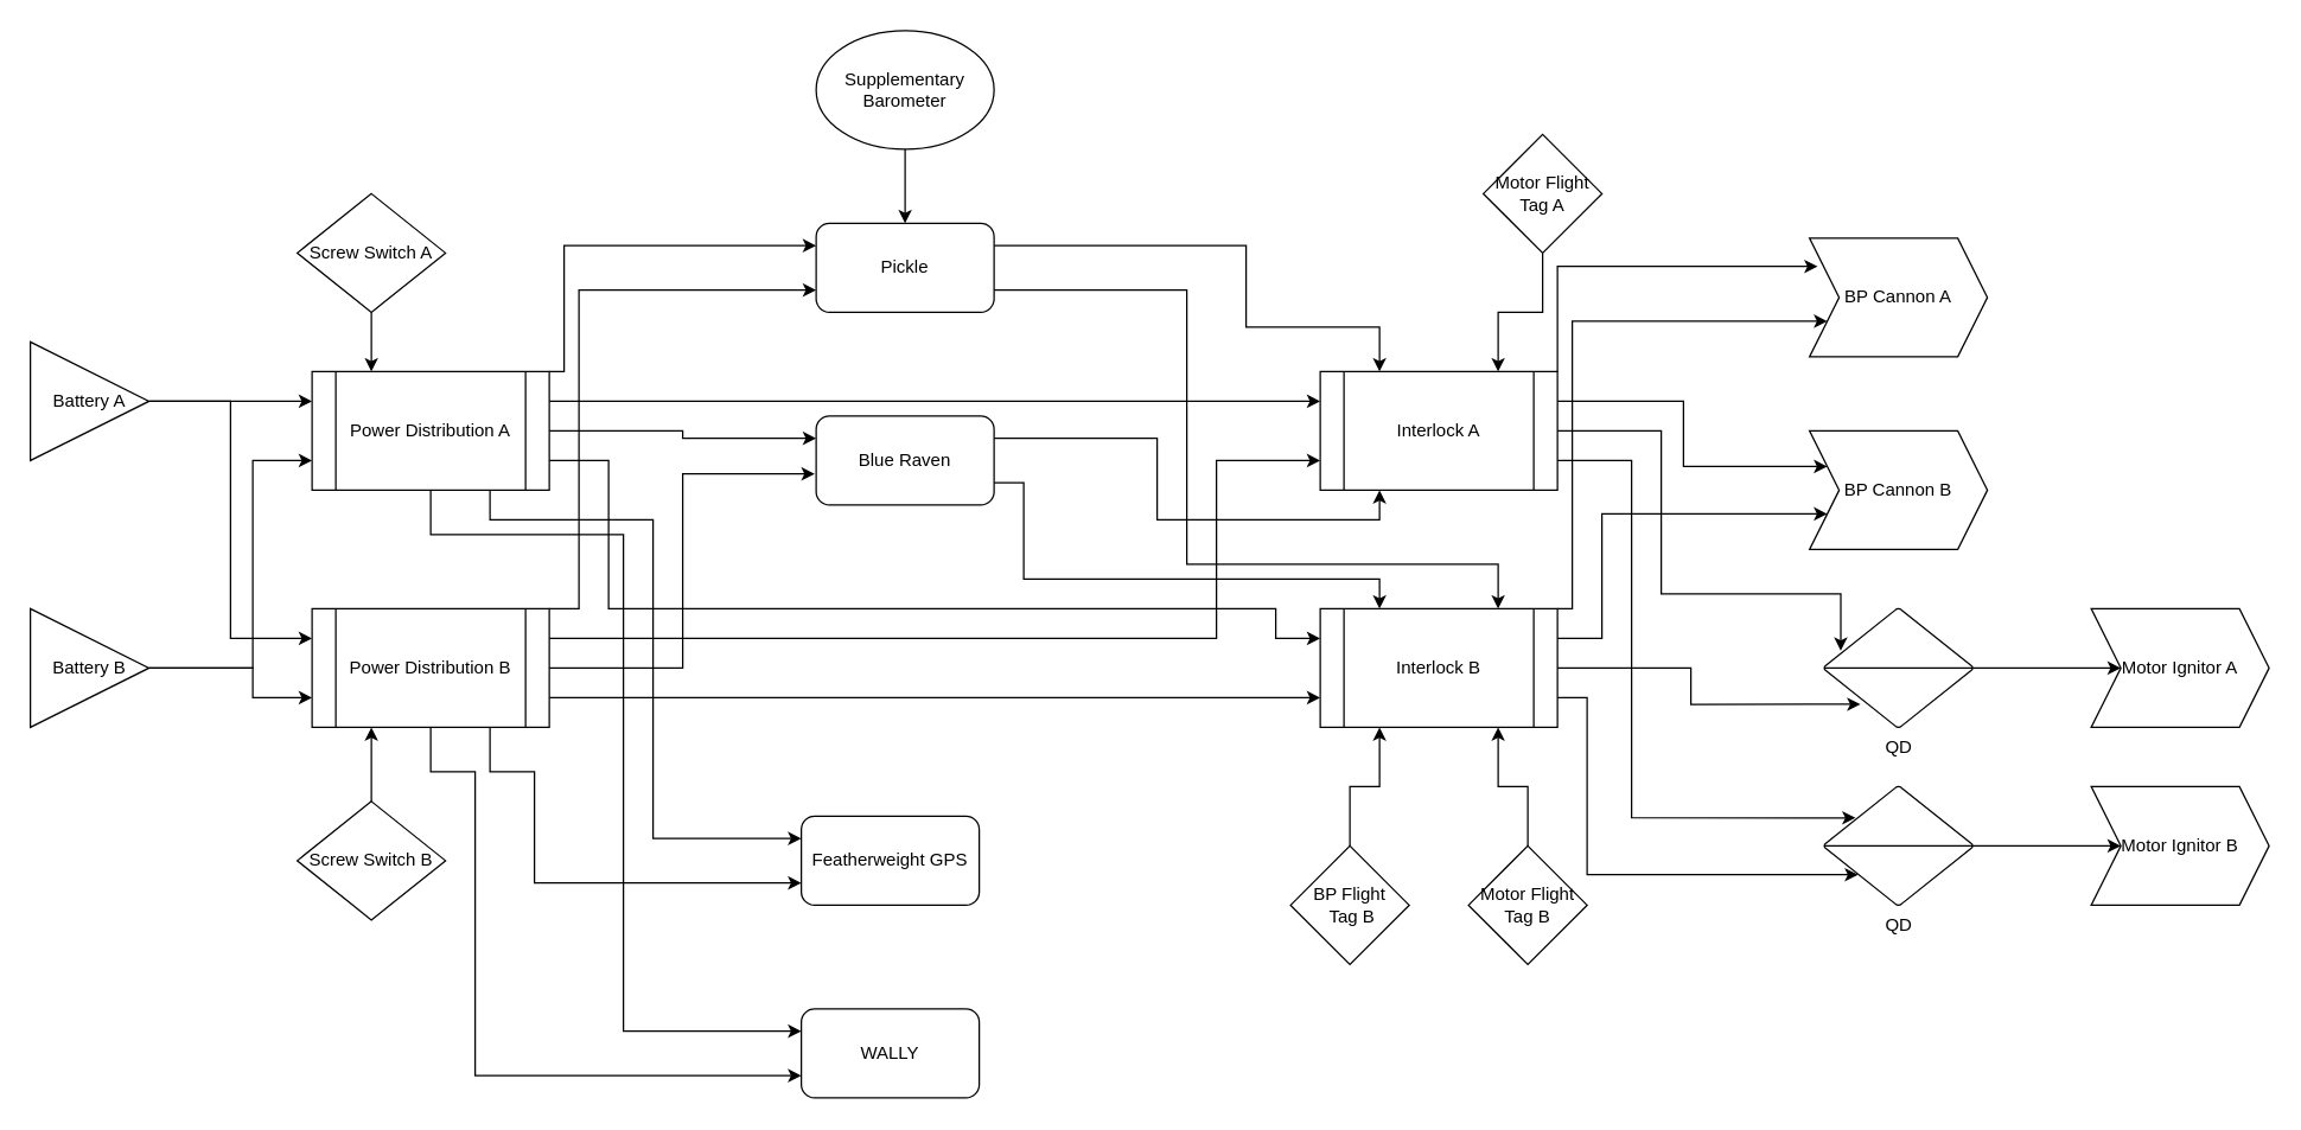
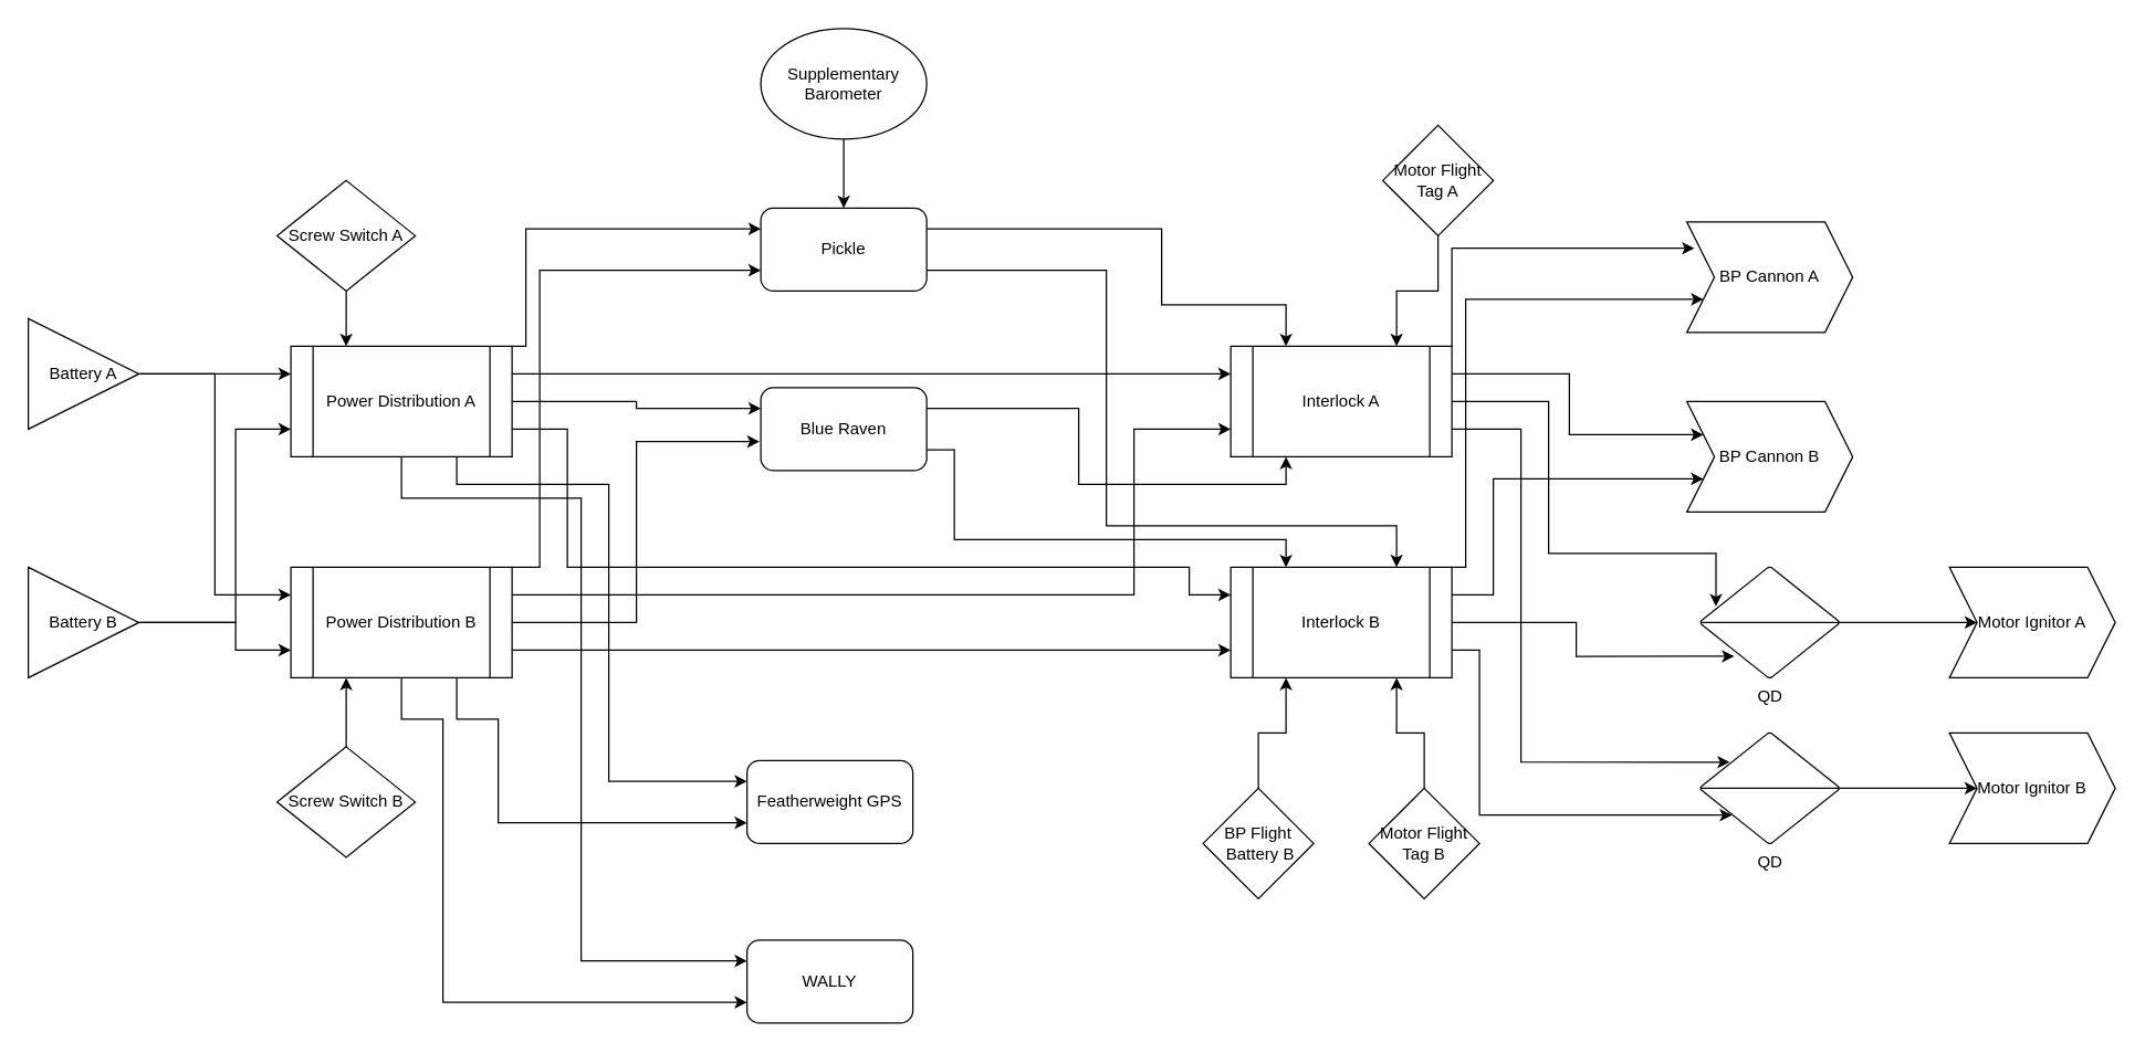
- <mxCell id="47" value="BP Flight&lt;br&gt;&amp;nbsp;Tag B" style="rhombus;whiteSpace=wrap;html=1;" vertex="1" parent="1"><mxGeometry x="870" y="570" width="80" height="80" as="geometry" /></mxCell>
+ <mxCell id="47" value="BP Flight&lt;br&gt;&amp;nbsp;Battery B" style="rhombus;whiteSpace=wrap;html=1;" vertex="1" parent="1"><mxGeometry x="870" y="570" width="80" height="80" as="geometry" /></mxCell>
